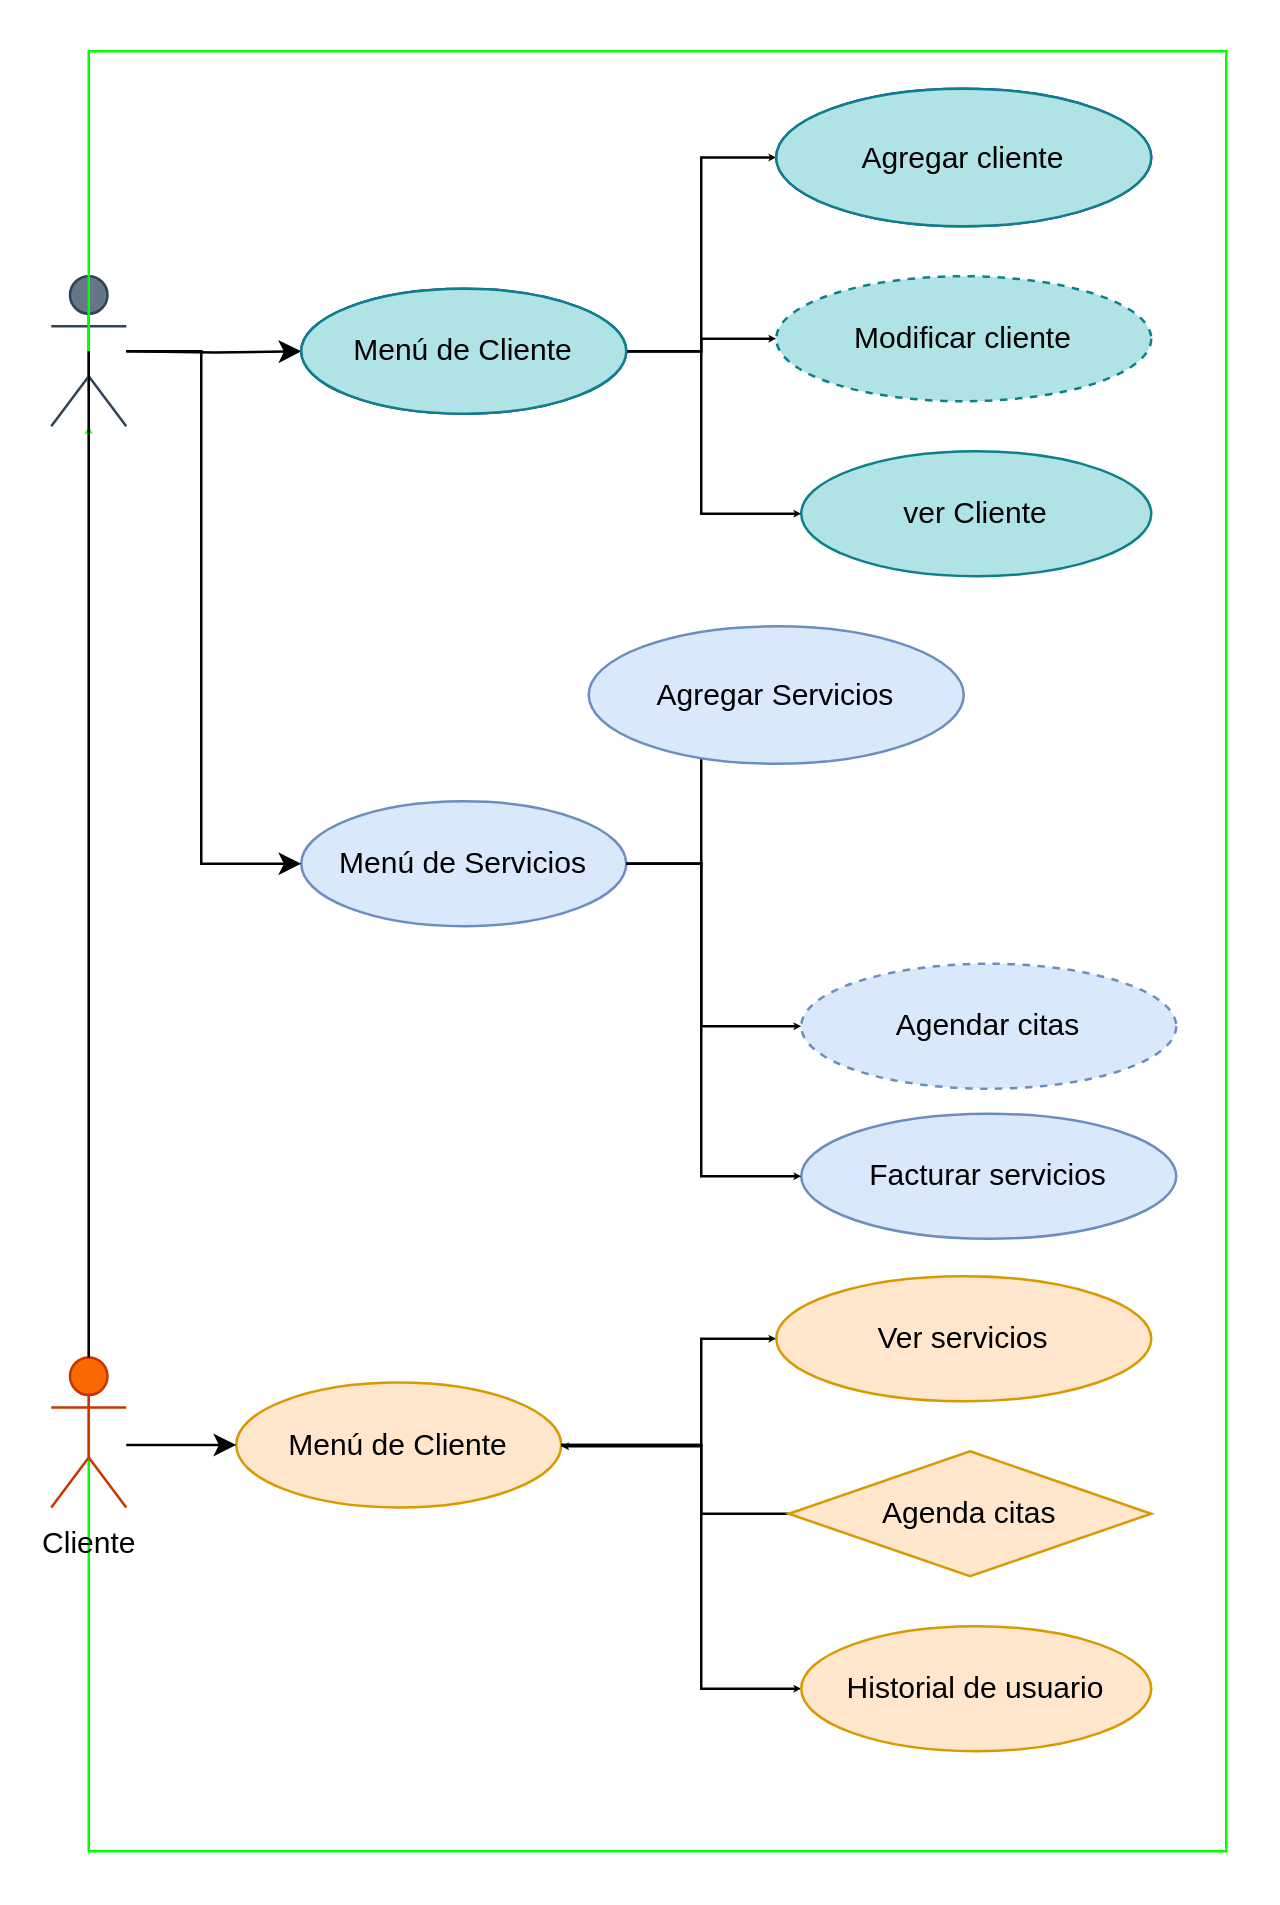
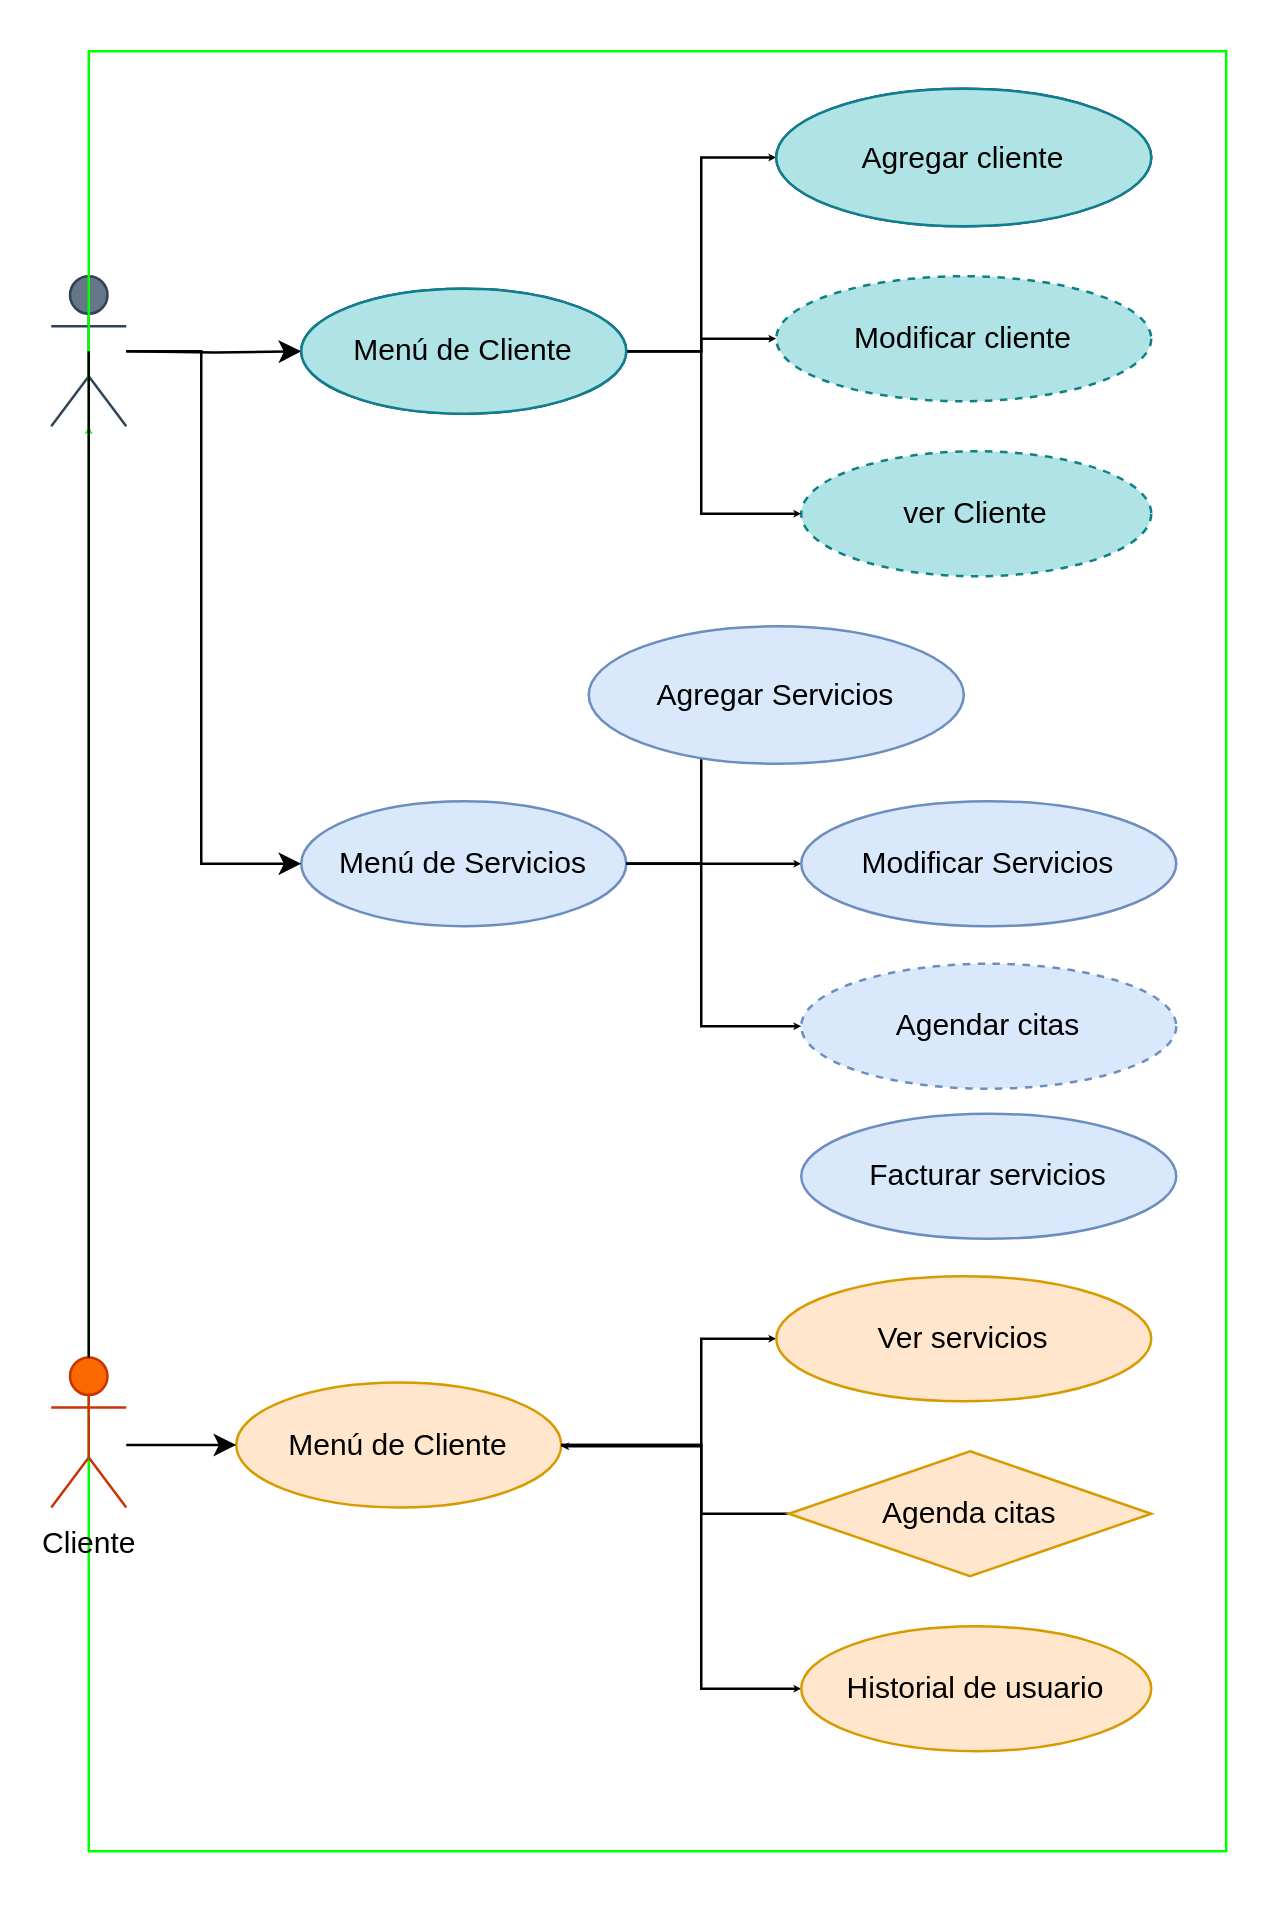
- <mxCell id="9" value="ver Cliente" style="ellipse;whiteSpace=wrap;html=1;fillColor=#b0e3e6;strokeColor=#0e8088;" parent="1" vertex="1"><mxGeometry x="320" y="180" width="140" height="50" as="geometry" /></mxCell>
+ <mxCell id="9" value="ver Cliente" style="ellipse;whiteSpace=wrap;html=1;fillColor=#b0e3e6;strokeColor=#0e8088;dashed=1;" parent="1" vertex="1"><mxGeometry x="320" y="180" width="140" height="50" as="geometry" /></mxCell>
+ <mxCell id="15" value="" style="edgeStyle=orthogonalEdgeStyle;rounded=0;jumpSize=0;orthogonalLoop=1;jettySize=auto;html=1;endSize=0;startSize=0;entryX=0;entryY=0.5;entryDx=0;entryDy=0;" parent="1" source="13" target="16" edge="1"><mxGeometry relative="1" as="geometry"><mxPoint x="260" y="450" as="sourcePoint" /></mxGeometry></mxCell>
+ <mxCell id="16" value="Modificar Servicios" style="ellipse;whiteSpace=wrap;html=1;fillColor=#dae8fc;strokeColor=#6c8ebf;" parent="1" vertex="1"><mxGeometry x="320" y="320" width="150" height="50" as="geometry" /></mxCell>
- <mxCell id="21" value="" style="edgeStyle=orthogonalEdgeStyle;rounded=0;jumpSize=0;orthogonalLoop=1;jettySize=auto;html=1;endSize=0;startSize=0;entryX=0;entryY=0.5;entryDx=0;entryDy=0;exitX=1;exitY=0.5;exitDx=0;exitDy=0;" parent="1" source="13" target="20" edge="1"><mxGeometry relative="1" as="geometry"><mxPoint x="250" y="405" as="sourcePoint" /><mxPoint x="320" y="420" as="targetPoint" /><Array as="points"><mxPoint x="280" y="345" /><mxPoint x="280" y="470" /></Array></mxGeometry></mxCell>
